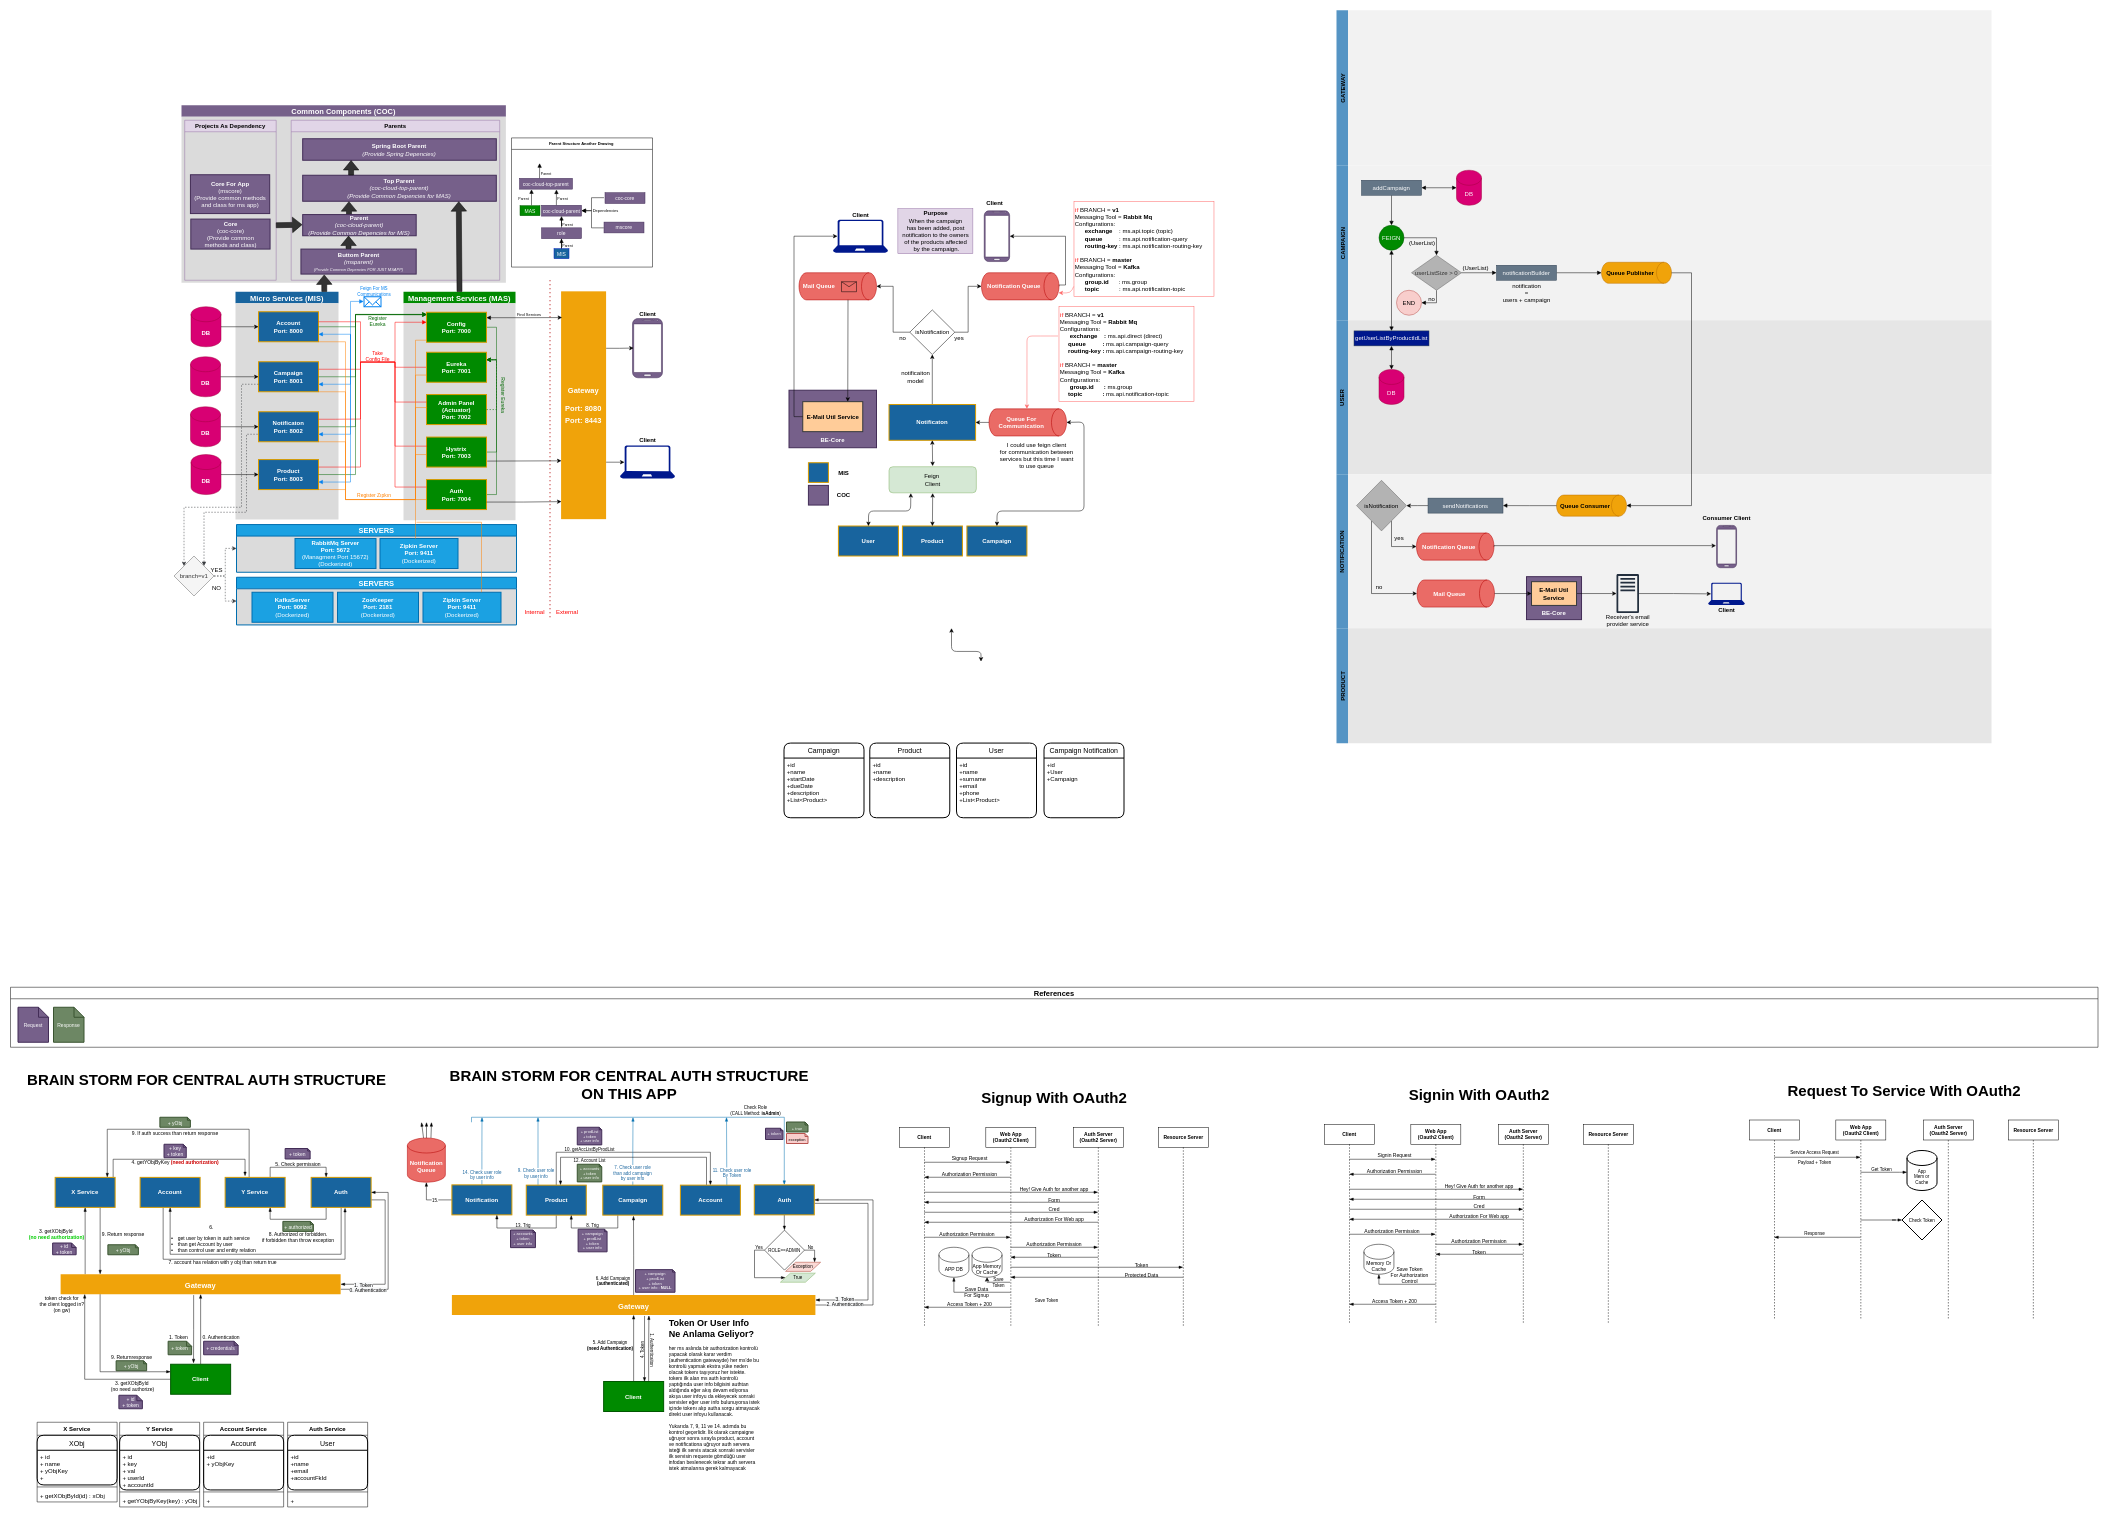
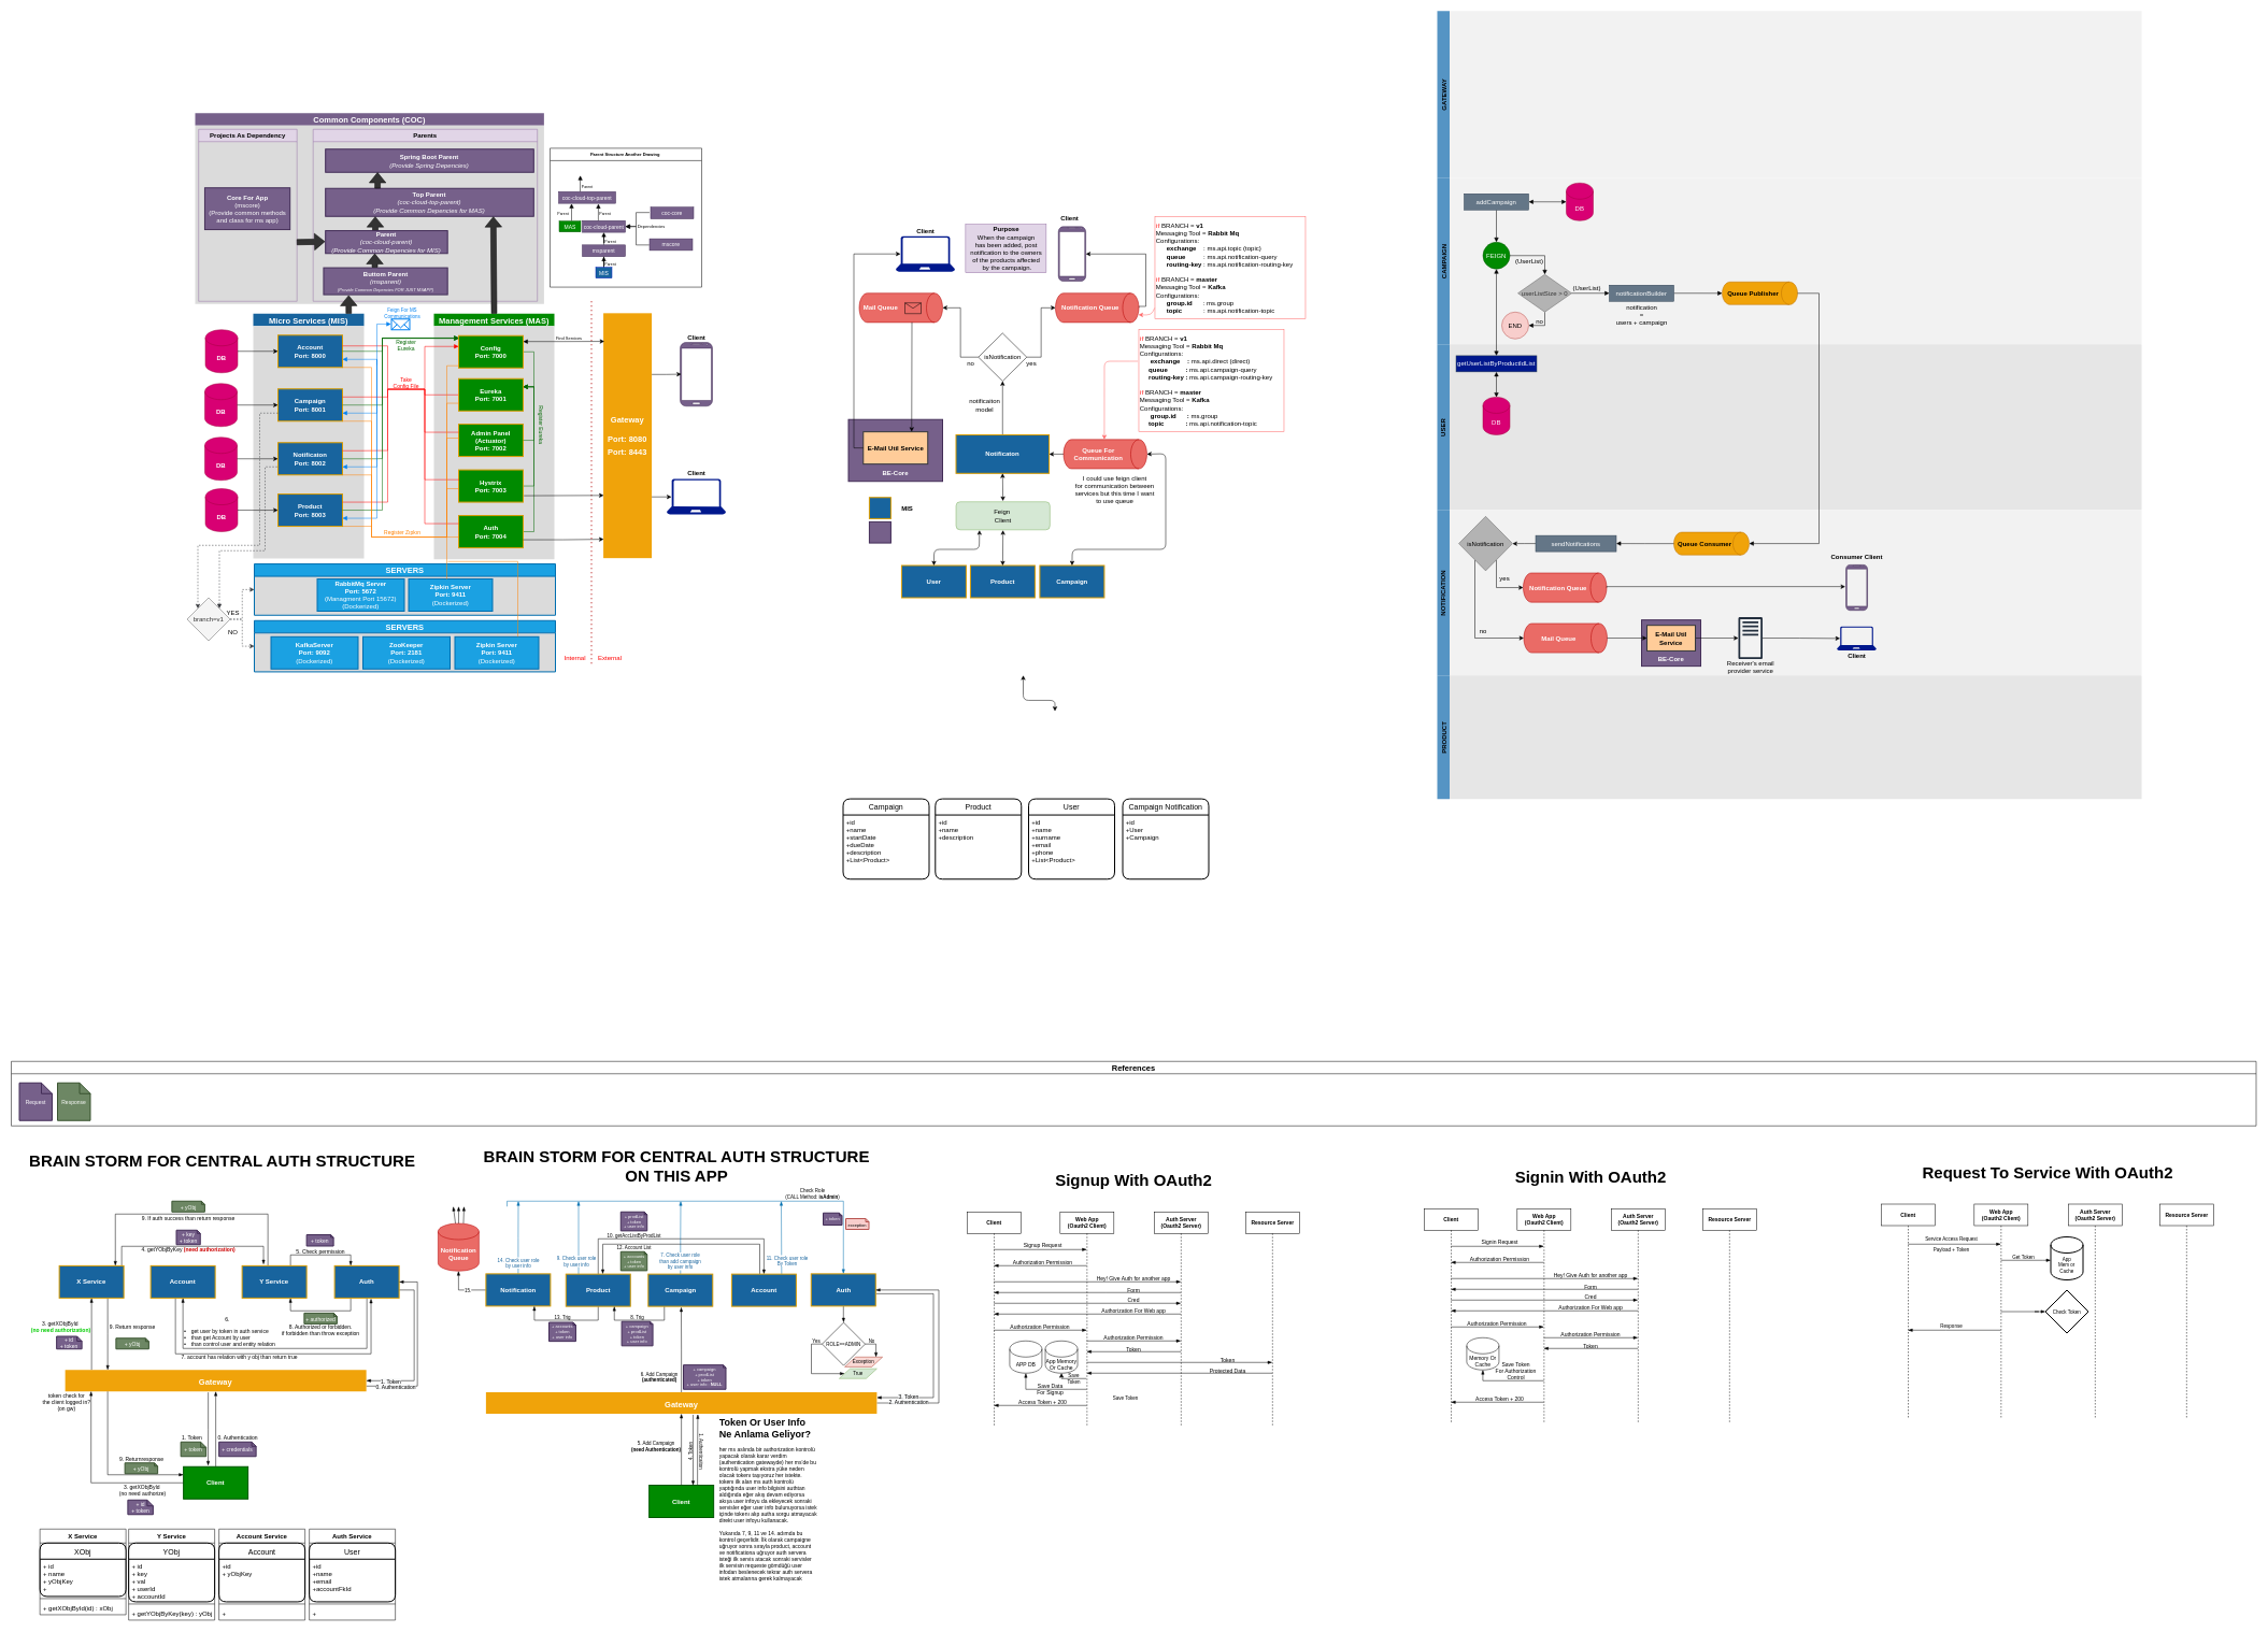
- <mxCell id="172" value="&lt;span style=&quot;font-size: 10px;&quot;&gt;role&lt;/span&gt;" style="rounded=0;whiteSpace=wrap;html=1;fontSize=5;fontColor=#ffffff;fillColor=#76608a;strokeColor=#432D57;" parent="156" vertex="1"><mxGeometry x="60" y="179.85" width="80" height="21.63" as="geometry" /></mxCell>
+ <mxCell id="172" value="&lt;span style=&quot;font-size: 10px;&quot;&gt;msparent&lt;/span&gt;" style="rounded=0;whiteSpace=wrap;html=1;fontSize=5;fontColor=#ffffff;fillColor=#76608a;strokeColor=#432D57;" parent="156" vertex="1"><mxGeometry x="60" y="179.85" width="80" height="21.63" as="geometry" /></mxCell>
- <mxCell id="101" value="Core&lt;br&gt;&lt;span style=&quot;font-weight: normal&quot;&gt;(coc-core)&lt;/span&gt;&lt;br&gt;&lt;span style=&quot;font-weight: normal&quot;&gt;(Provide common &lt;/span&gt;&lt;br&gt;&lt;span style=&quot;font-weight: normal&quot;&gt;methods and class)&lt;/span&gt;" style="rounded=0;whiteSpace=wrap;html=1;strokeColor=#432D57;fontStyle=1;fillColor=#76608a;fontColor=#ffffff;strokeWidth=2;sketch=0;" parent="99" vertex="1"><mxGeometry x="12.25" y="197.65" width="158.5" height="60" as="geometry" /></mxCell>
- <mxCell id="71" style="edgeStyle=orthogonalEdgeStyle;rounded=0;orthogonalLoop=1;jettySize=auto;html=1;entryX=1;entryY=0.25;entryDx=0;entryDy=0;exitX=1;exitY=0.5;exitDx=0;exitDy=0;fillColor=#fa6800;strokeColor=#006600;dashed=1;" parent="62" source="70" target="77" edge="1"><mxGeometry relative="1" as="geometry"><mxPoint x="166" y="66.88" as="targetPoint" /></mxGeometry></mxCell>
+ <mxCell id="71" style="edgeStyle=orthogonalEdgeStyle;rounded=0;orthogonalLoop=1;jettySize=auto;html=1;entryX=1;entryY=0.25;entryDx=0;entryDy=0;exitX=1;exitY=0.5;exitDx=0;exitDy=0;fillColor=#fa6800;strokeColor=#006600;" parent="62" source="70" target="77" edge="1"><mxGeometry relative="1" as="geometry"><mxPoint x="166" y="66.88" as="targetPoint" /></mxGeometry></mxCell>
- <mxCell id="186" value="&lt;b&gt;COC&lt;/b&gt;" style="text;html=1;align=center;verticalAlign=middle;resizable=0;points=[];autosize=1;strokeColor=none;" parent="1" vertex="1"><mxGeometry x="1665.84" y="979.94" width="40" height="20" as="geometry" /></mxCell>
- <mxCell id="423" value="&lt;font style=&quot;font-size: 8px;&quot;&gt;+ true&lt;/font&gt;" style="shape=note;strokeWidth=2;fontSize=14;size=6;whiteSpace=wrap;html=1;fillColor=#6d8764;strokeColor=#3A5431;fontColor=#ffffff;" vertex="1" parent="1"><mxGeometry x="1572.01" y="2243.5" width="42.99" height="20" as="geometry" /></mxCell>
